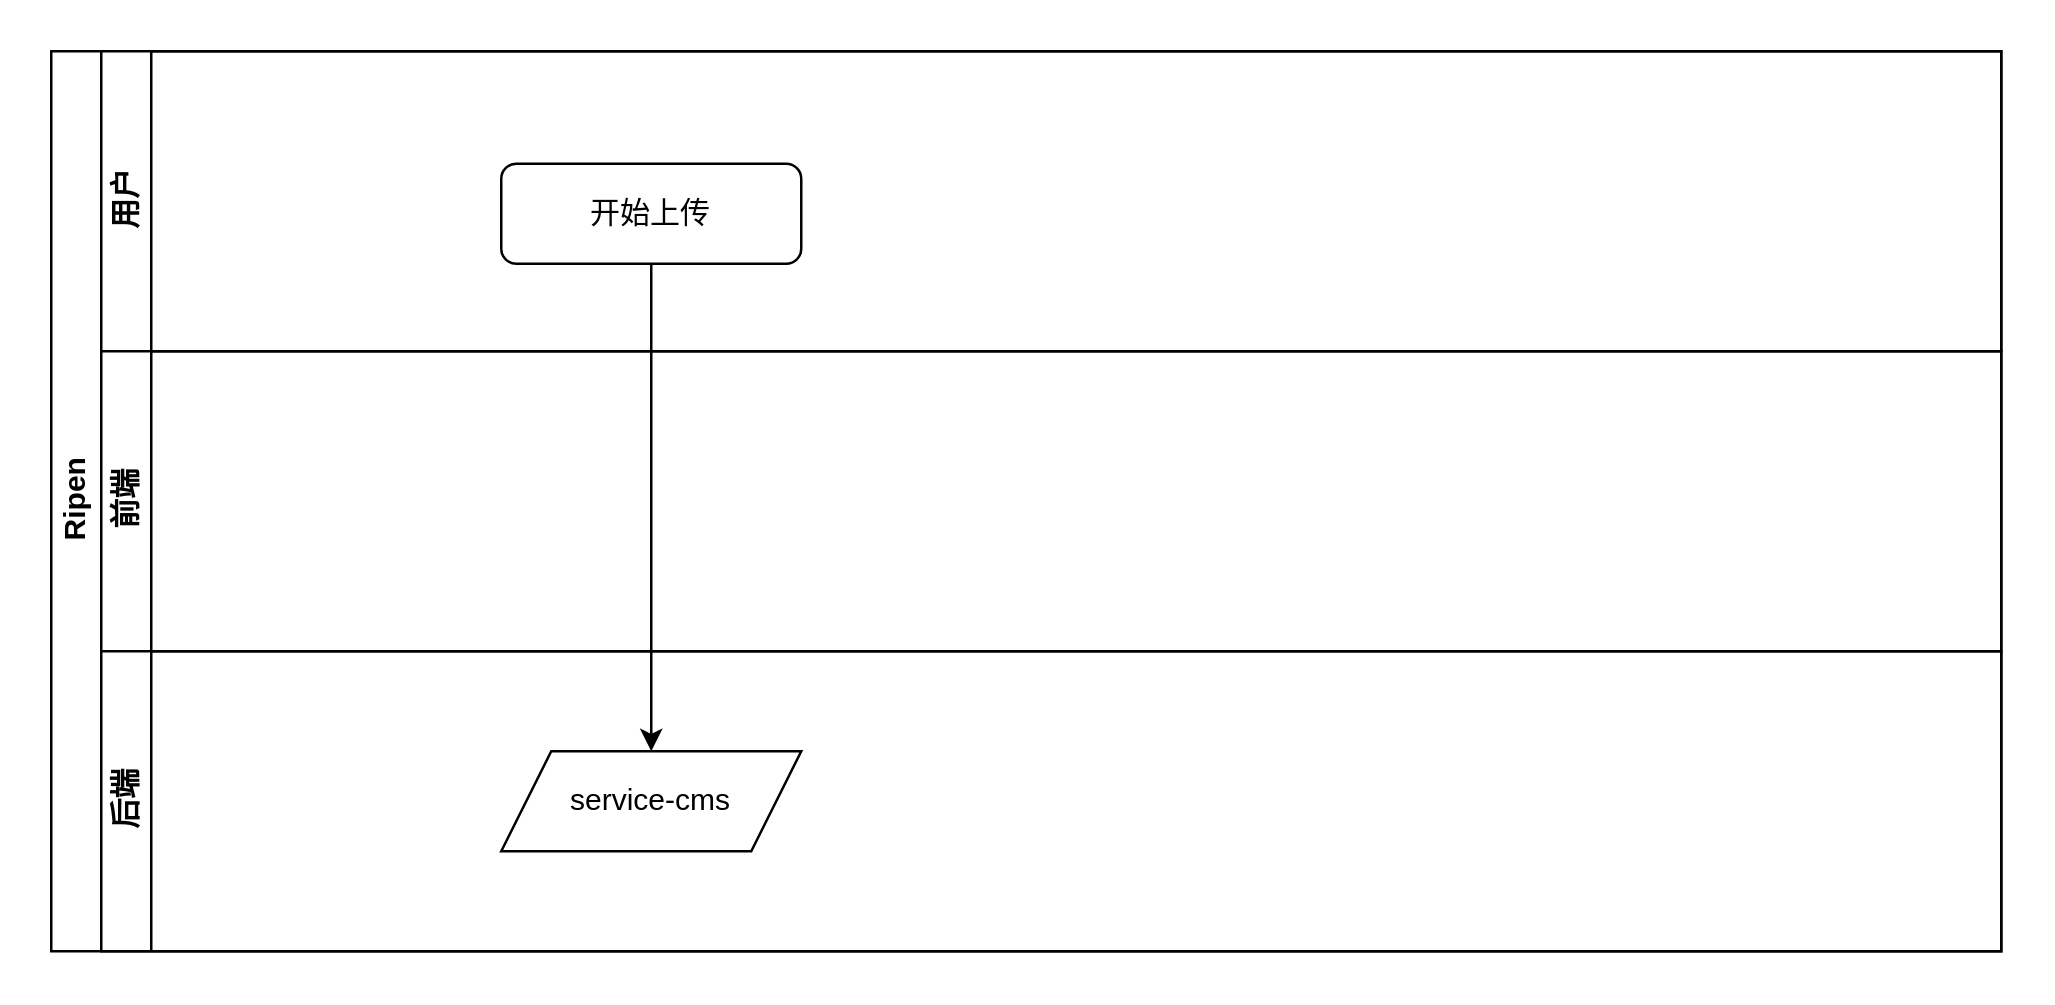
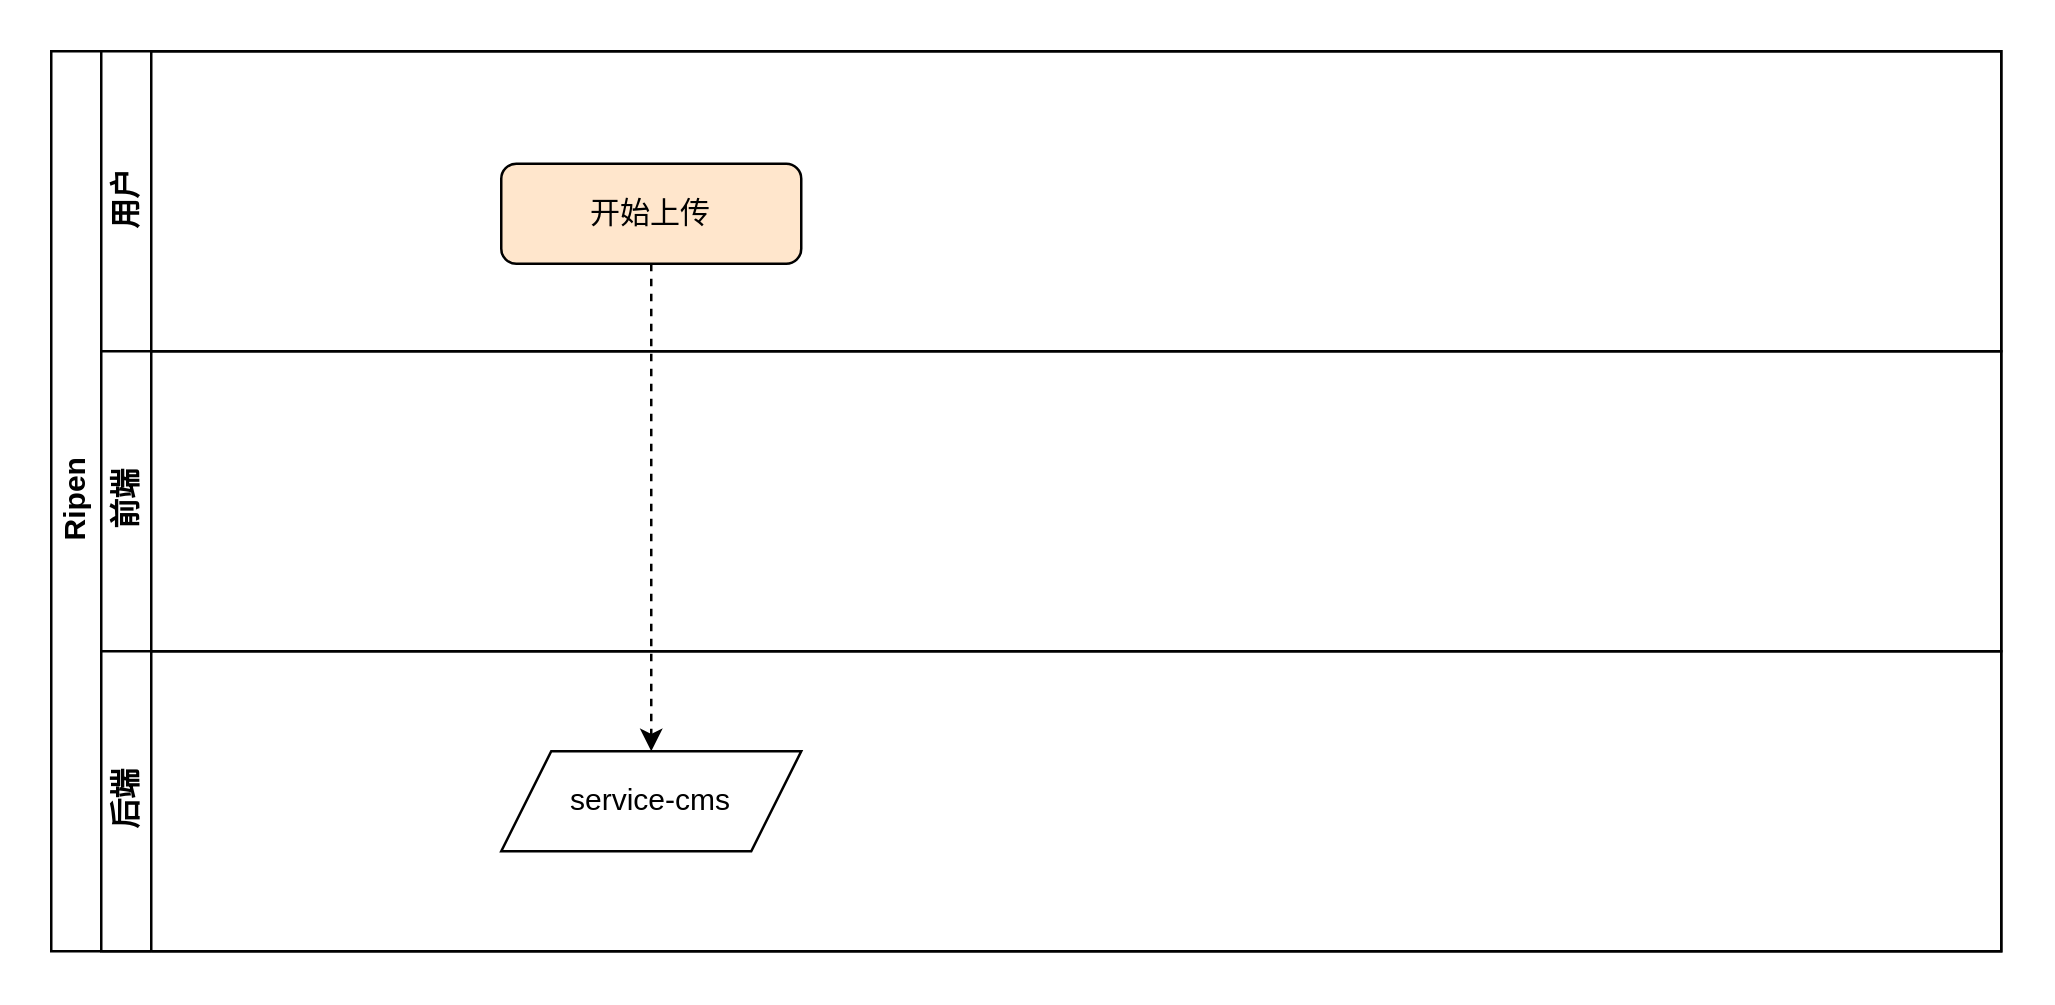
- <mxCell id="4" value="开始上传" style="rounded=1;whiteSpace=wrap;html=1;" vertex="1" parent="3"><mxGeometry x="160" y="45" width="120" height="40" as="geometry" /></mxCell>
+ <mxCell id="4" value="开始上传" style="rounded=1;whiteSpace=wrap;html=1;fillColor=#ffe6cc;" vertex="1" parent="3"><mxGeometry x="160" y="45" width="120" height="40" as="geometry" /></mxCell>
- <mxCell id="8" style="edgeStyle=orthogonalEdgeStyle;rounded=0;orthogonalLoop=1;jettySize=auto;html=1;exitX=0.5;exitY=1;exitDx=0;exitDy=0;entryX=0.5;entryY=0;entryDx=0;entryDy=0;" edge="1" parent="2" source="4" target="7"><mxGeometry relative="1" as="geometry" /></mxCell>
+ <mxCell id="8" style="edgeStyle=orthogonalEdgeStyle;rounded=0;orthogonalLoop=1;jettySize=auto;html=1;exitX=0.5;exitY=1;exitDx=0;exitDy=0;entryX=0.5;entryY=0;entryDx=0;entryDy=0;dashed=1;" edge="1" parent="2" source="4" target="7"><mxGeometry relative="1" as="geometry" /></mxCell>
